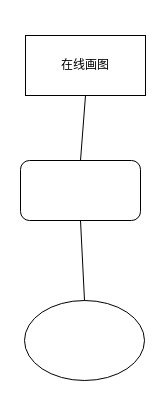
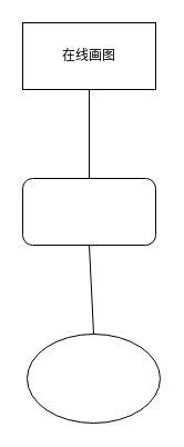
- <mxCell id="3" value="在线画图" style="rounded=0;whiteSpace=wrap;html=1;" parent="1" vertex="1"><mxGeometry x="25" y="35" width="120" height="60" as="geometry" /></mxCell>
+ <mxCell id="3" value="在线画图" style="rounded=0;whiteSpace=wrap;html=1;" parent="1" vertex="1"><mxGeometry x="20" y="20" width="120" height="60" as="geometry" /></mxCell>
